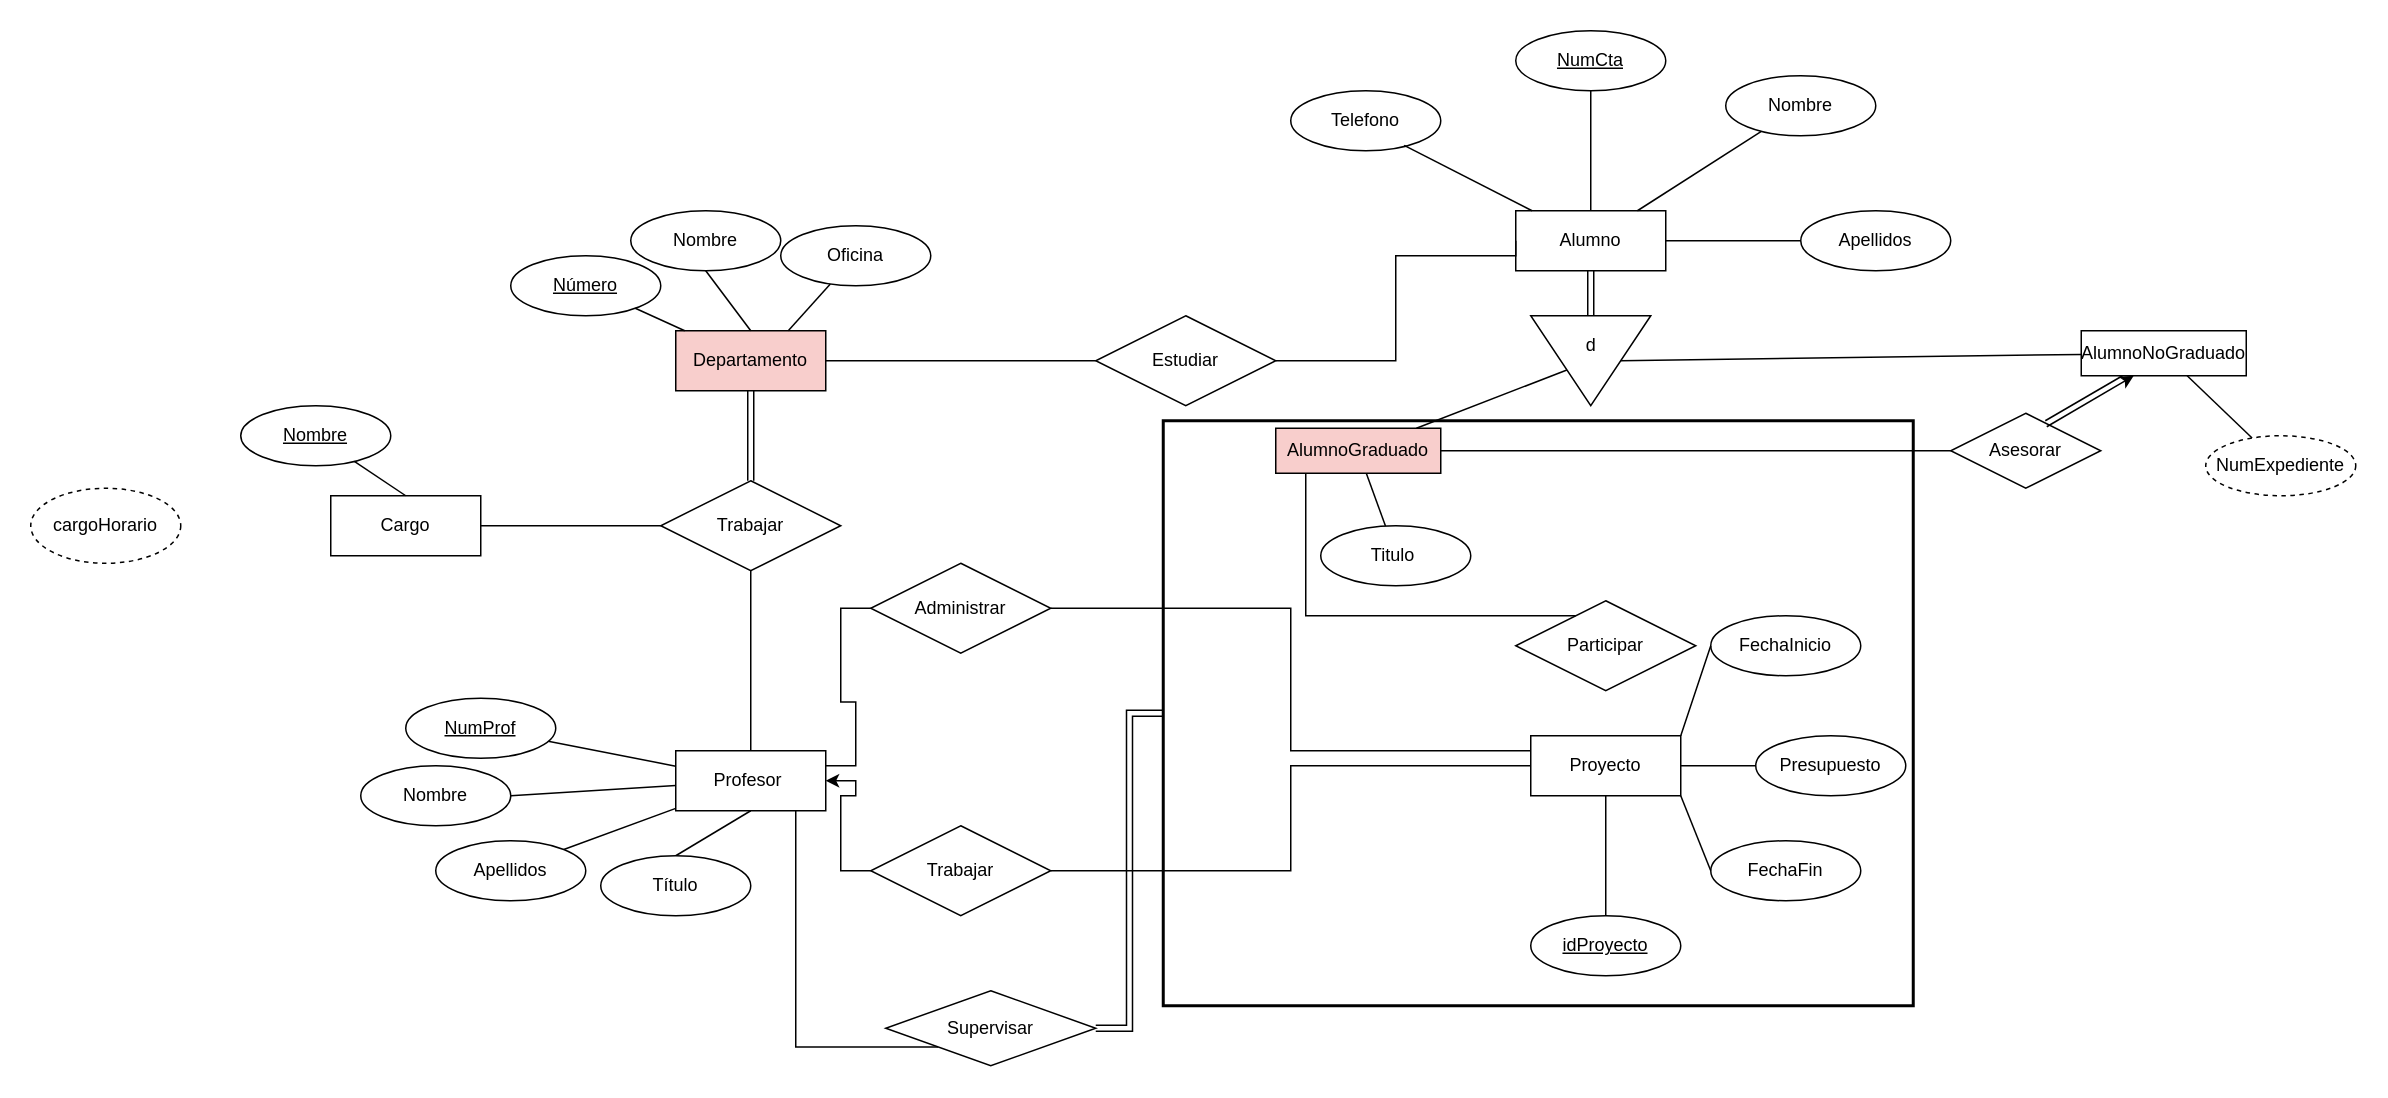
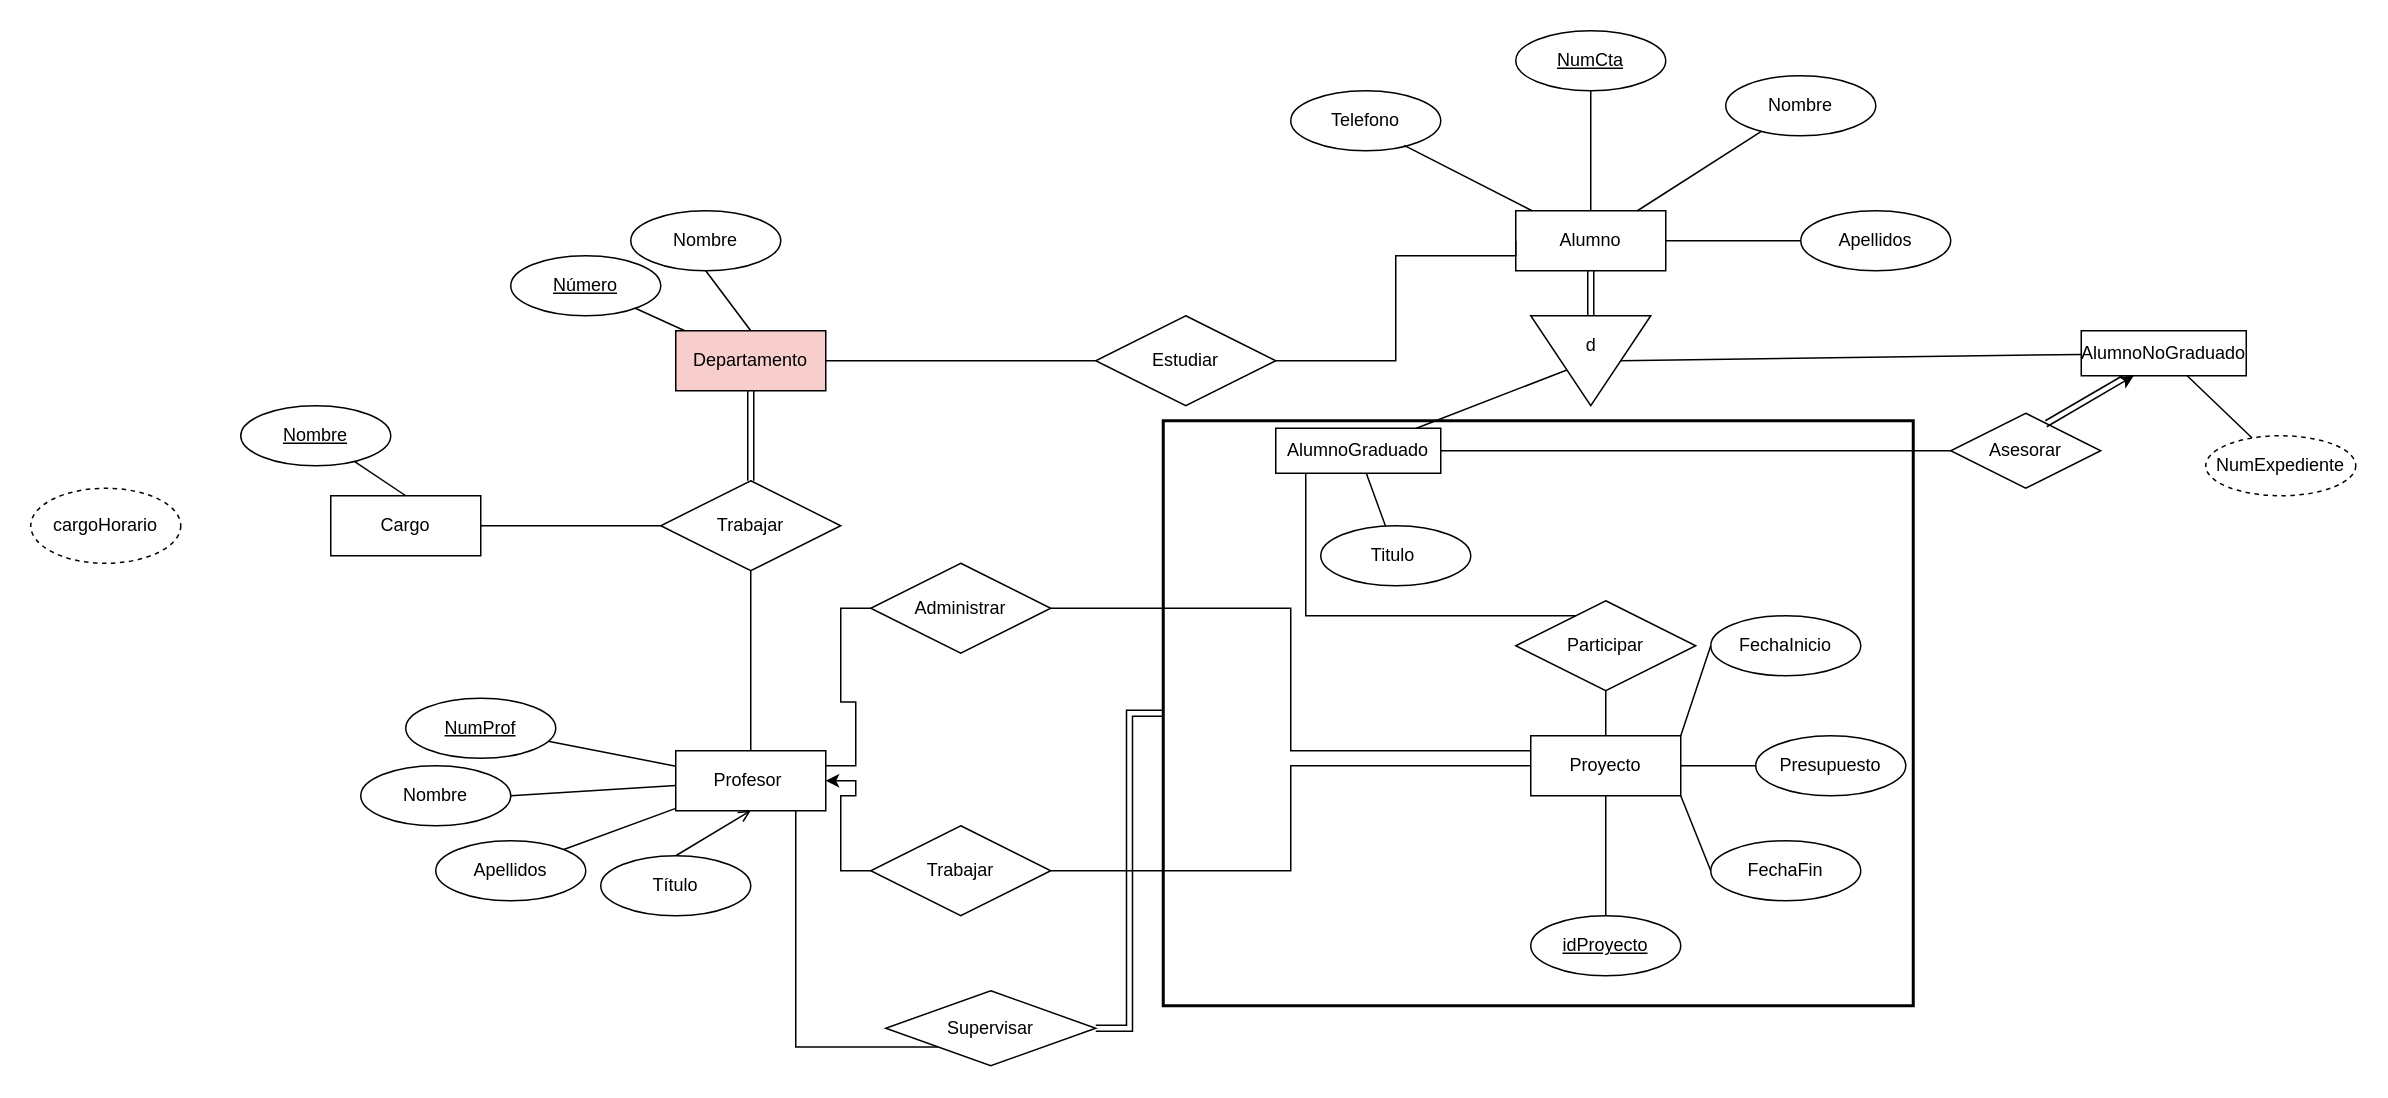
- <mxCell id="3" value="Oficina" style="ellipse;whiteSpace=wrap;html=1;align=center;" vertex="1" parent="1"><mxGeometry x="520" y="150" width="100" height="40" as="geometry" /></mxCell>
- <mxCell id="13" value="" style="endArrow=none;html=1;rounded=0;entryX=0.75;entryY=0;entryDx=0;entryDy=0;" edge="1" parent="1" source="3" target="2"><mxGeometry relative="1" as="geometry"><mxPoint x="464.743" y="189.111" as="sourcePoint" /><mxPoint x="504.444" y="240" as="targetPoint" /></mxGeometry></mxCell>
- <mxCell id="49" value="AlumnoGraduado" style="rounded=0;whiteSpace=wrap;html=1;fillColor=#f8cecc;" vertex="1" parent="1"><mxGeometry x="850" y="285" width="110" height="30" as="geometry" /></mxCell>
+ <mxCell id="49" value="AlumnoGraduado" style="rounded=0;whiteSpace=wrap;html=1;" vertex="1" parent="1"><mxGeometry x="850" y="285" width="110" height="30" as="geometry" /></mxCell>
+ <mxCell id="44" value="" style="endArrow=none;html=1;rounded=0;exitX=0.5;exitY=1;exitDx=0;exitDy=0;entryX=0.5;entryY=0;entryDx=0;entryDy=0;" edge="1" parent="1" source="43" target="32"><mxGeometry relative="1" as="geometry"><mxPoint x="1069.5" y="430" as="sourcePoint" /><mxPoint x="1069.5" y="530" as="targetPoint" /></mxGeometry></mxCell>
- <mxCell id="9" value="" style="endArrow=none;html=1;rounded=0;entryX=0.5;entryY=1;entryDx=0;entryDy=0;exitX=0.5;exitY=0;exitDx=0;exitDy=0;" edge="1" parent="1" source="48" target="15"><mxGeometry width="50" height="50" relative="1" as="geometry"><mxPoint x="515" y="580" as="sourcePoint" /><mxPoint x="595" y="560" as="targetPoint" /></mxGeometry></mxCell>
+ <mxCell id="9" value="" style="endArrow=open;html=1;rounded=0;entryX=0.5;entryY=1;entryDx=0;entryDy=0;exitX=0.5;exitY=0;exitDx=0;exitDy=0;" edge="1" parent="1" source="48" target="15"><mxGeometry width="50" height="50" relative="1" as="geometry"><mxPoint x="515" y="580" as="sourcePoint" /><mxPoint x="595" y="560" as="targetPoint" /></mxGeometry></mxCell>
